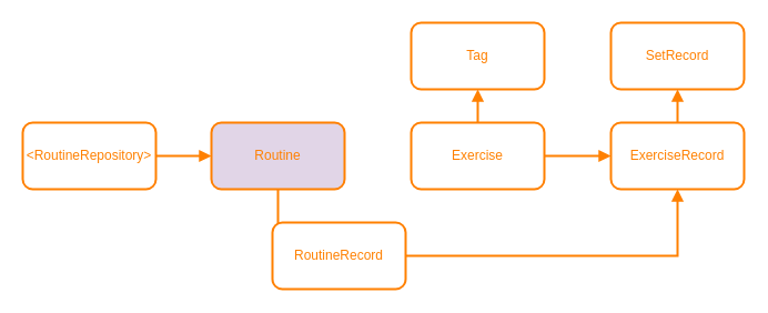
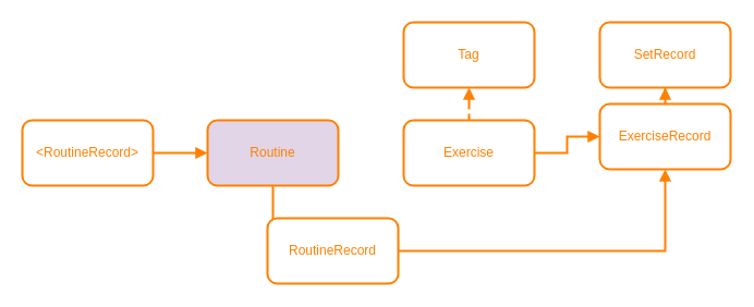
- <mxCell id="8" value="" style="edgeStyle=orthogonalEdgeStyle;rounded=0;orthogonalLoop=1;jettySize=auto;html=1;strokeColor=#FF8000;fontColor=#FF8000;endArrow=block;endFill=1;strokeWidth=2;exitX=0.5;exitY=0;exitDx=0;exitDy=0;" parent="1" source="3" target="7" edge="1"><mxGeometry relative="1" as="geometry"><mxPoint x="500" y="250" as="sourcePoint" /><mxPoint x="560" y="250" as="targetPoint" /></mxGeometry></mxCell>
+ <mxCell id="8" value="" style="edgeStyle=orthogonalEdgeStyle;rounded=0;orthogonalLoop=1;jettySize=auto;html=1;strokeColor=#FF8000;fontColor=#FF8000;endArrow=block;endFill=1;strokeWidth=2;exitX=0.5;exitY=0;exitDx=0;exitDy=0;dashed=1;" parent="1" source="3" target="7" edge="1"><mxGeometry relative="1" as="geometry"><mxPoint x="500" y="250" as="sourcePoint" /><mxPoint x="560" y="250" as="targetPoint" /></mxGeometry></mxCell>
- <mxCell id="14" value="&amp;lt;RoutineRepository&amp;gt;" style="whiteSpace=wrap;html=1;fillColor=#FFFFFF;strokeColor=#FF8000;fontColor=#FF8000;rounded=1;strokeWidth=2;" parent="1" vertex="1"><mxGeometry x="20" y="110" width="120" height="60" as="geometry" /></mxCell>
+ <mxCell id="14" value="&amp;lt;RoutineRecord&amp;gt;" style="whiteSpace=wrap;html=1;fillColor=#FFFFFF;strokeColor=#FF8000;fontColor=#FF8000;rounded=1;strokeWidth=2;" parent="1" vertex="1"><mxGeometry x="20" y="110" width="120" height="60" as="geometry" /></mxCell>
- <mxCell id="5" value="ExerciseRecord" style="whiteSpace=wrap;html=1;fillColor=#FFFFFF;strokeColor=#FF8000;fontColor=#FF8000;rounded=1;strokeWidth=2;" parent="1" vertex="1"><mxGeometry x="550" y="110" width="120" height="60" as="geometry" /></mxCell>
+ <mxCell id="5" value="ExerciseRecord" style="whiteSpace=wrap;html=1;fillColor=#FFFFFF;strokeColor=#FF8000;fontColor=#FF8000;rounded=1;strokeWidth=2;" parent="1" vertex="1"><mxGeometry x="550" y="95" width="120" height="60" as="geometry" /></mxCell>
